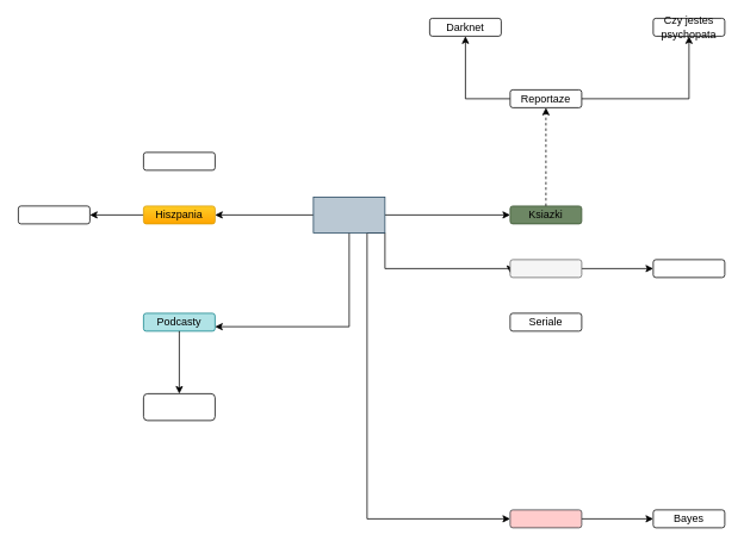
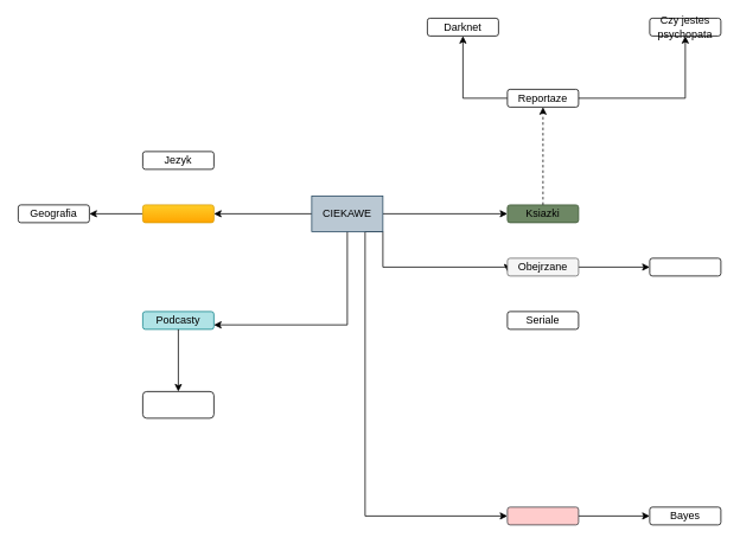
+ <mxCell id="15" value="Jezyk" style="text;html=1;strokeColor=none;fillColor=none;align=center;verticalAlign=middle;whiteSpace=wrap;rounded=0;" parent="1" vertex="1"><mxGeometry x="180" y="170" width="40" height="20" as="geometry" /></mxCell>
+ <mxCell id="17" value="Geografia" style="text;html=1;strokeColor=none;fillColor=none;align=center;verticalAlign=middle;whiteSpace=wrap;rounded=0;" parent="1" vertex="1"><mxGeometry x="40" y="230" width="40" height="20" as="geometry" /></mxCell>
- <mxCell id="13" value="Hiszpania" style="text;html=1;strokeColor=none;fillColor=none;align=center;verticalAlign=middle;whiteSpace=wrap;rounded=0;" parent="1" vertex="1"><mxGeometry x="180" y="230" width="40" height="20" as="geometry" /></mxCell>
+ <mxCell id="8" value="CIEKAWE" style="text;html=1;align=center;verticalAlign=middle;whiteSpace=wrap;rounded=0;" parent="1" vertex="1"><mxGeometry x="360" y="230" width="60" height="20" as="geometry" /></mxCell>
+ <mxCell id="35" value="Obejrzane" style="text;html=1;strokeColor=none;fillColor=none;align=center;verticalAlign=middle;whiteSpace=wrap;rounded=0;" parent="1" vertex="1"><mxGeometry x="590" y="290" width="40" height="20" as="geometry" /></mxCell>
